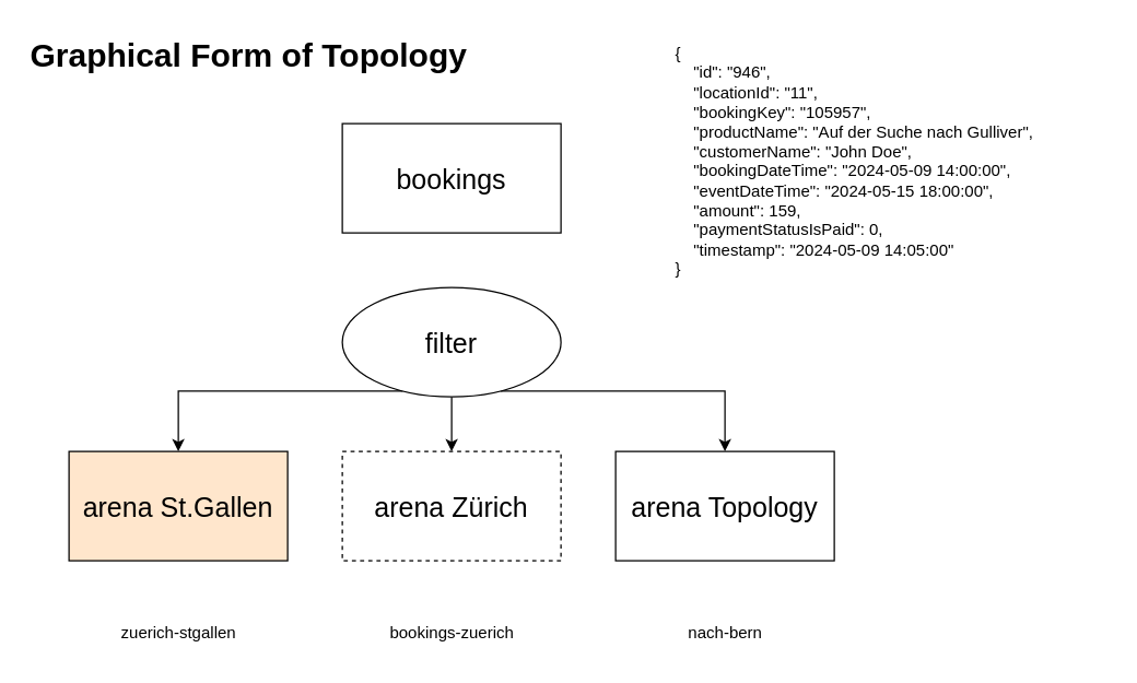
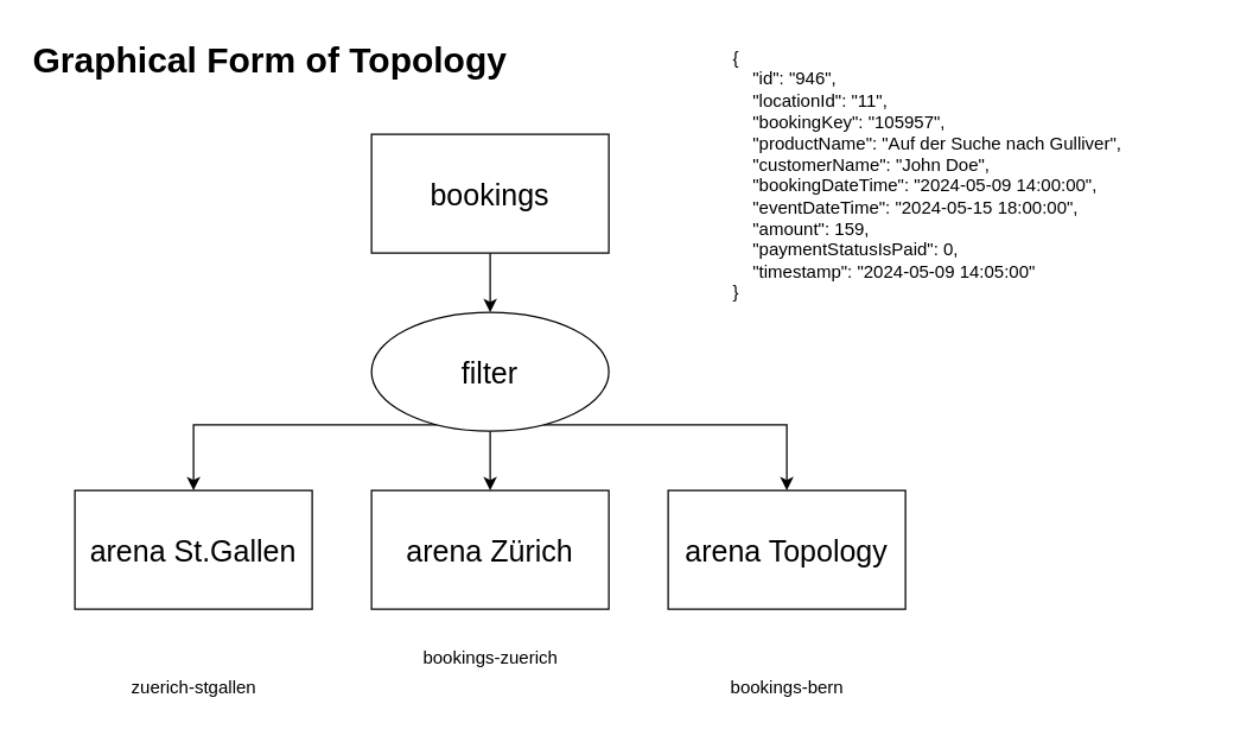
+ <mxCell id="2" style="edgeStyle=orthogonalEdgeStyle;rounded=0;orthogonalLoop=1;jettySize=auto;html=1;exitX=0.5;exitY=1;exitDx=0;exitDy=0;" edge="1" parent="1" source="3" target="7"><mxGeometry relative="1" as="geometry" /></mxCell>
- <mxCell id="10" value="arena St.Gallen" style="whiteSpace=wrap;html=1;fontSize=20;fillColor=#ffe6cc;" vertex="1" parent="1"><mxGeometry x="50" y="330" width="160" height="80" as="geometry" /></mxCell>
+ <mxCell id="10" value="arena St.Gallen" style="whiteSpace=wrap;html=1;fontSize=20;" vertex="1" parent="1"><mxGeometry x="50" y="330" width="160" height="80" as="geometry" /></mxCell>
- <mxCell id="8" value="arena Zürich" style="whiteSpace=wrap;html=1;fontSize=20;dashed=1;" vertex="1" parent="1"><mxGeometry x="250" y="330" width="160" height="80" as="geometry" /></mxCell>
+ <mxCell id="8" value="arena Zürich" style="whiteSpace=wrap;html=1;fontSize=20;" vertex="1" parent="1"><mxGeometry x="250" y="330" width="160" height="80" as="geometry" /></mxCell>
- <mxCell id="14" value="bookings-zuerich" style="text;html=1;align=center;verticalAlign=middle;resizable=0;points=[];autosize=1;strokeColor=none;fillColor=none;" vertex="1" parent="1"><mxGeometry x="275" y="448" width="110" height="30" as="geometry" /></mxCell>
+ <mxCell id="14" value="bookings-zuerich" style="text;html=1;align=center;verticalAlign=middle;resizable=0;points=[];autosize=1;strokeColor=none;fillColor=none;" vertex="1" parent="1"><mxGeometry x="275" y="428" width="110" height="30" as="geometry" /></mxCell>
- <mxCell id="15" value="nach-bern" style="text;html=1;align=center;verticalAlign=middle;resizable=0;points=[];autosize=1;strokeColor=none;fillColor=none;" vertex="1" parent="1"><mxGeometry x="480" y="448" width="100" height="30" as="geometry" /></mxCell>
+ <mxCell id="15" value="bookings-bern" style="text;html=1;align=center;verticalAlign=middle;resizable=0;points=[];autosize=1;strokeColor=none;fillColor=none;" vertex="1" parent="1"><mxGeometry x="480" y="448" width="100" height="30" as="geometry" /></mxCell>
